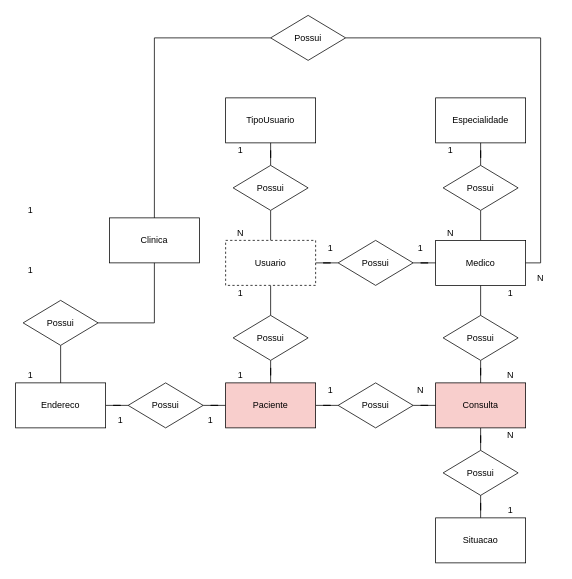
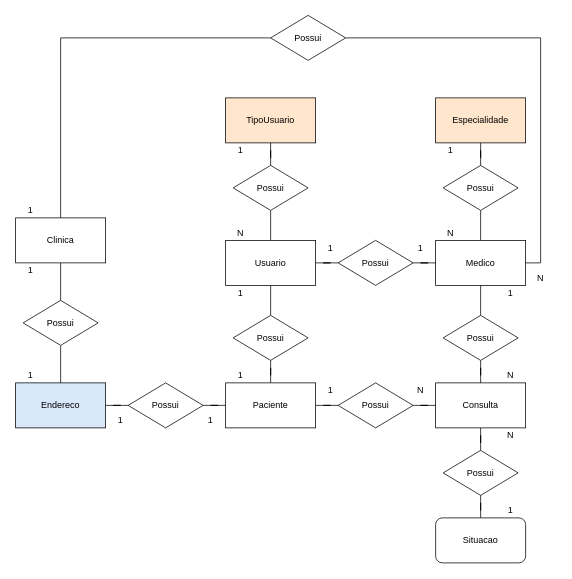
- <mxCell id="16" value="TipoUsuario" style="rounded=0;whiteSpace=wrap;html=1;" vertex="1" parent="1"><mxGeometry x="300" y="130" width="120" height="60" as="geometry" /></mxCell>
+ <mxCell id="16" value="TipoUsuario" style="rounded=0;whiteSpace=wrap;html=1;fillColor=#ffe6cc;" vertex="1" parent="1"><mxGeometry x="300" y="130" width="120" height="60" as="geometry" /></mxCell>
- <mxCell id="13" value="Especialidade" style="rounded=0;whiteSpace=wrap;html=1;" vertex="1" parent="1"><mxGeometry x="580" y="130" width="120" height="60" as="geometry" /></mxCell>
+ <mxCell id="13" value="Especialidade" style="rounded=0;whiteSpace=wrap;html=1;fillColor=#ffe6cc;" vertex="1" parent="1"><mxGeometry x="580" y="130" width="120" height="60" as="geometry" /></mxCell>
- <mxCell id="2" value="Clinica" style="rounded=0;whiteSpace=wrap;html=1;" vertex="1" parent="1"><mxGeometry x="145" y="290" width="120" height="60" as="geometry" /></mxCell>
+ <mxCell id="2" value="Clinica" style="rounded=0;whiteSpace=wrap;html=1;" vertex="1" parent="1"><mxGeometry x="20" y="290" width="120" height="60" as="geometry" /></mxCell>
- <mxCell id="5" value="Usuario" style="rounded=0;whiteSpace=wrap;html=1;dashed=1;" vertex="1" parent="1"><mxGeometry x="300" y="320" width="120" height="60" as="geometry" /></mxCell>
+ <mxCell id="5" value="Usuario" style="rounded=0;whiteSpace=wrap;html=1;" vertex="1" parent="1"><mxGeometry x="300" y="320" width="120" height="60" as="geometry" /></mxCell>
- <mxCell id="33" value="Endereco" style="rounded=0;whiteSpace=wrap;html=1;" vertex="1" parent="1"><mxGeometry x="20" y="510" width="120" height="60" as="geometry" /></mxCell>
+ <mxCell id="33" value="Endereco" style="rounded=0;whiteSpace=wrap;html=1;fillColor=#dae8fc;" vertex="1" parent="1"><mxGeometry x="20" y="510" width="120" height="60" as="geometry" /></mxCell>
- <mxCell id="9" value="Paciente" style="rounded=0;whiteSpace=wrap;html=1;fillColor=#f8cecc;" vertex="1" parent="1"><mxGeometry x="300" y="510" width="120" height="60" as="geometry" /></mxCell>
+ <mxCell id="9" value="Paciente" style="rounded=0;whiteSpace=wrap;html=1;" vertex="1" parent="1"><mxGeometry x="300" y="510" width="120" height="60" as="geometry" /></mxCell>
- <mxCell id="24" value="Consulta" style="rounded=0;whiteSpace=wrap;html=1;fillColor=#f8cecc;" vertex="1" parent="1"><mxGeometry x="580" y="510" width="120" height="60" as="geometry" /></mxCell>
+ <mxCell id="24" value="Consulta" style="rounded=0;whiteSpace=wrap;html=1;" vertex="1" parent="1"><mxGeometry x="580" y="510" width="120" height="60" as="geometry" /></mxCell>
- <mxCell id="31" value="Situacao" style="rounded=0;whiteSpace=wrap;html=1;" vertex="1" parent="1"><mxGeometry x="580" y="690" width="120" height="60" as="geometry" /></mxCell>
+ <mxCell id="31" value="Situacao" style="whiteSpace=wrap;html=1;rounded=1;" vertex="1" parent="1"><mxGeometry x="580" y="690" width="120" height="60" as="geometry" /></mxCell>
